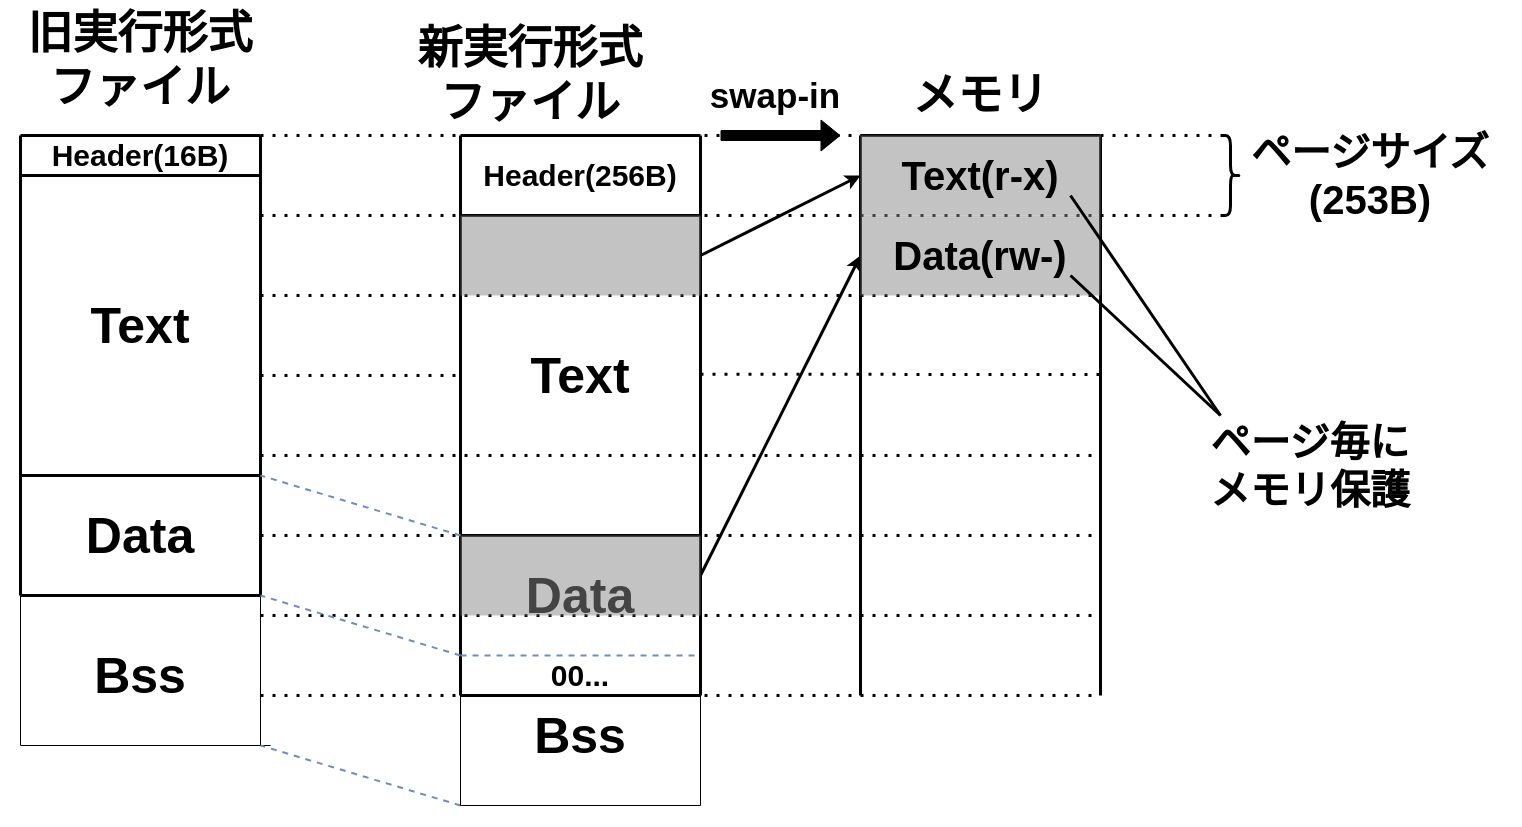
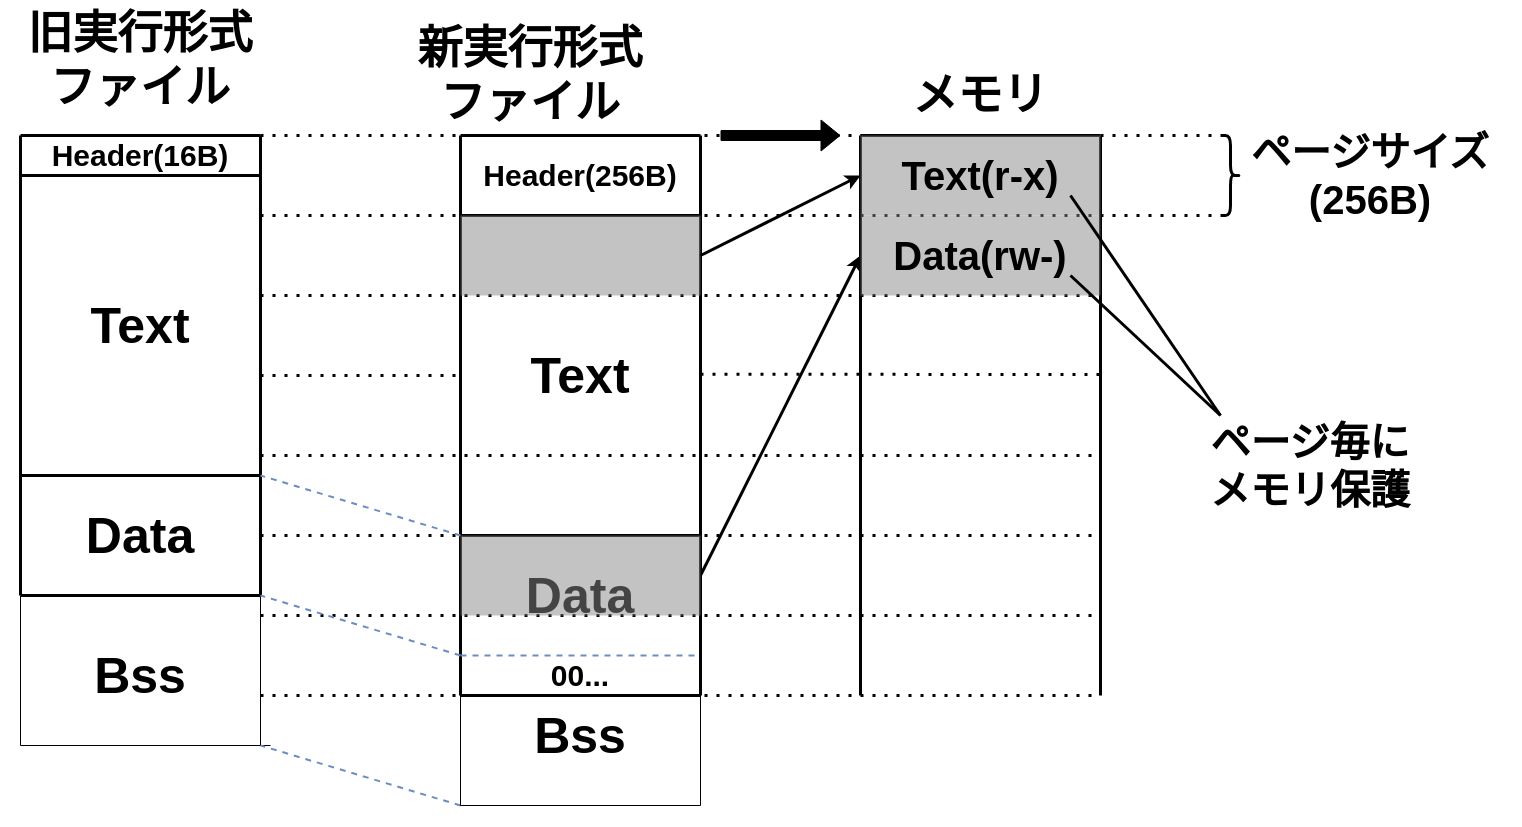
- <mxCell id="49" value="&lt;b&gt;&lt;font style=&quot;font-size: 35px;&quot;&gt;swap-in&lt;/font&gt;&lt;/b&gt;" style="text;html=1;strokeColor=none;fillColor=none;align=center;verticalAlign=middle;whiteSpace=wrap;rounded=0;" parent="1" vertex="1"><mxGeometry x="690" y="75" width="170" height="40" as="geometry" /></mxCell>
- <mxCell id="62" value="&lt;span style=&quot;font-size: 40px;&quot;&gt;&lt;b&gt;ページサイズ&lt;br&gt;(253B)&lt;br&gt;&lt;/b&gt;&lt;/span&gt;" style="text;html=1;strokeColor=none;fillColor=none;align=center;verticalAlign=middle;whiteSpace=wrap;rounded=0;fontSize=30;" parent="1" vertex="1"><mxGeometry x="1240" y="135" width="260" height="80" as="geometry" /></mxCell>
+ <mxCell id="62" value="&lt;span style=&quot;font-size: 40px;&quot;&gt;&lt;b&gt;ページサイズ&lt;br&gt;(256B)&lt;br&gt;&lt;/b&gt;&lt;/span&gt;" style="text;html=1;strokeColor=none;fillColor=none;align=center;verticalAlign=middle;whiteSpace=wrap;rounded=0;fontSize=30;" parent="1" vertex="1"><mxGeometry x="1240" y="135" width="260" height="80" as="geometry" /></mxCell>
